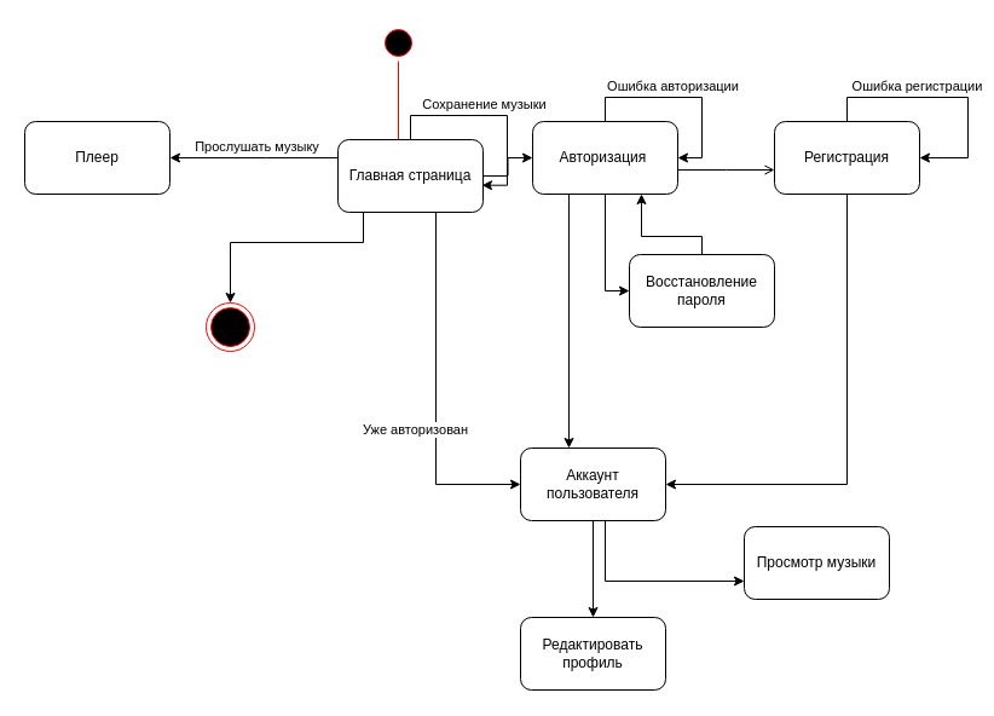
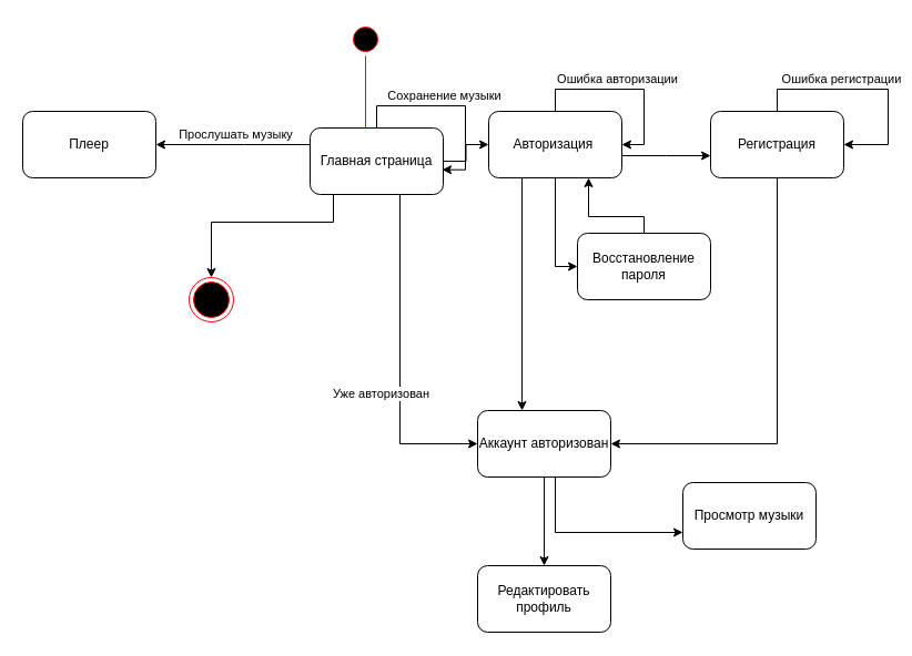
- <mxCell id="16" value="" style="edgeStyle=orthogonalEdgeStyle;rounded=0;orthogonalLoop=1;jettySize=auto;html=1;endArrow=open;" parent="1" source="18" target="24" edge="1"><mxGeometry relative="1" as="geometry"><Array as="points"><mxPoint x="600" y="140" /><mxPoint x="600" y="140" /></Array></mxGeometry></mxCell>
+ <mxCell id="16" value="" style="edgeStyle=orthogonalEdgeStyle;rounded=0;orthogonalLoop=1;jettySize=auto;html=1;" parent="1" source="18" target="24" edge="1"><mxGeometry relative="1" as="geometry"><Array as="points"><mxPoint x="600" y="140" /><mxPoint x="600" y="140" /></Array></mxGeometry></mxCell>
- <mxCell id="14" value="Аккаунт пользователя" style="rounded=1;whiteSpace=wrap;html=1;" parent="1" vertex="1"><mxGeometry x="430" y="370" width="120" height="60" as="geometry" /></mxCell>
+ <mxCell id="14" value="Аккаунт авторизован" style="rounded=1;whiteSpace=wrap;html=1;" parent="1" vertex="1"><mxGeometry x="430" y="370" width="120" height="60" as="geometry" /></mxCell>
